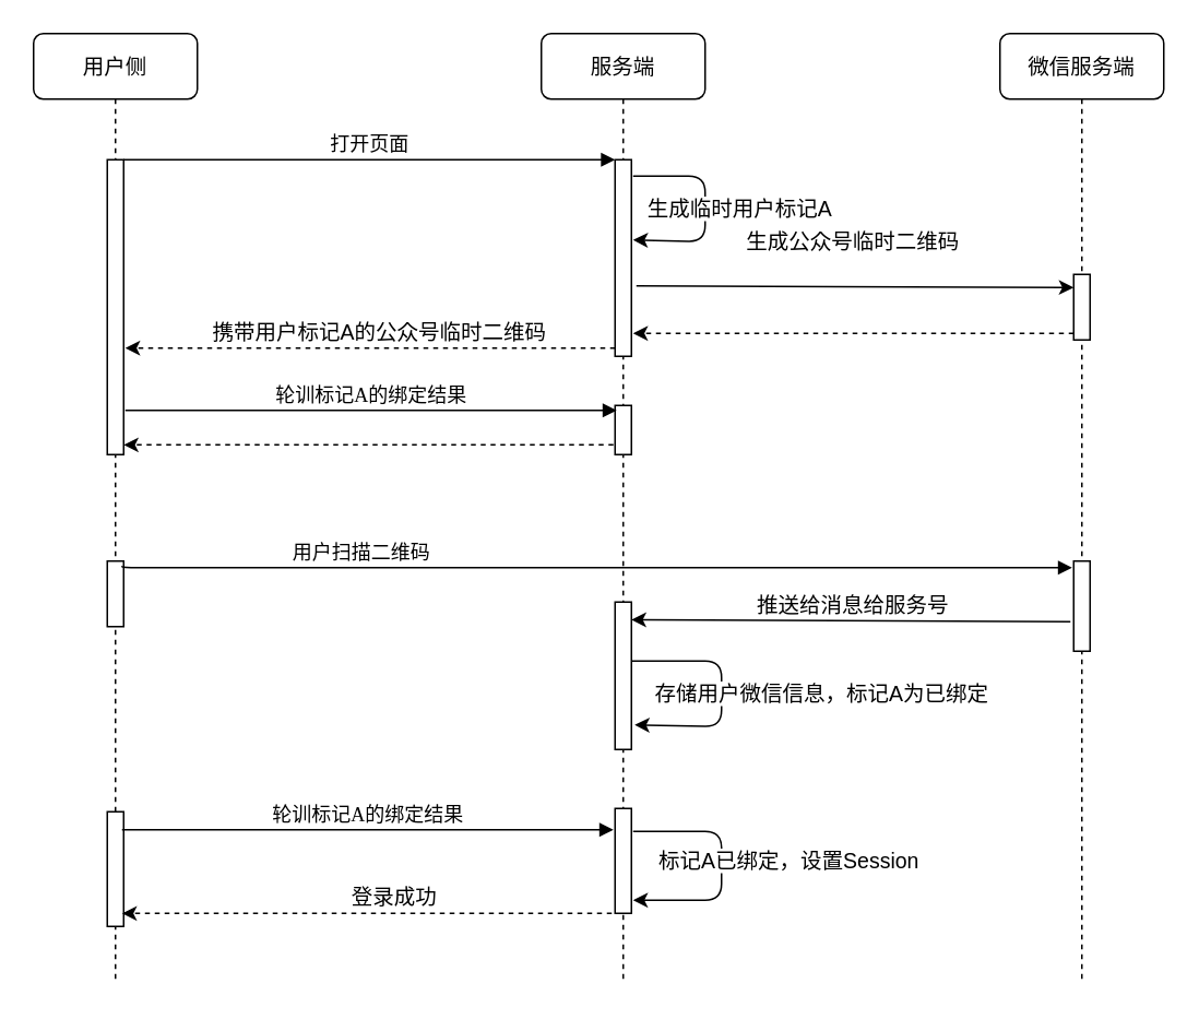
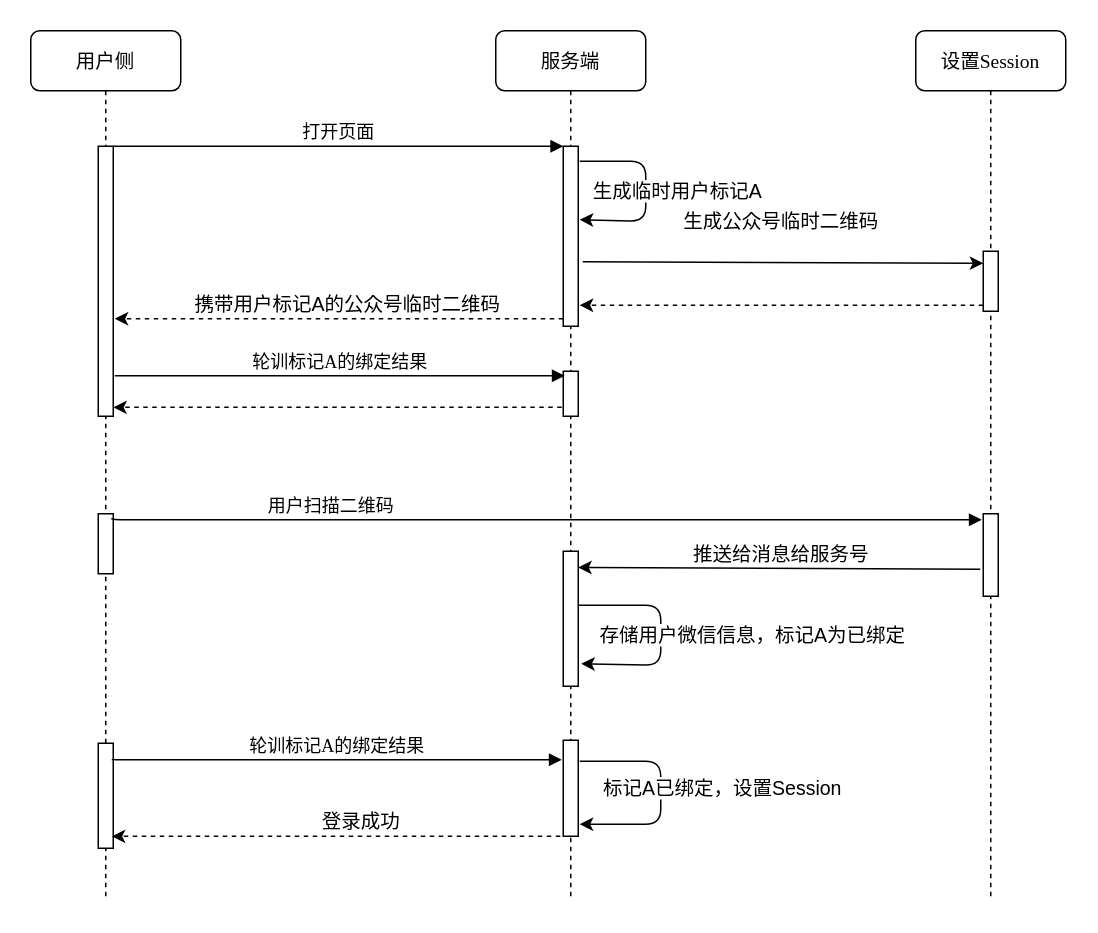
- <mxCell id="13" value="微信服务端" style="shape=umlLifeline;perimeter=lifelinePerimeter;whiteSpace=wrap;html=1;container=1;collapsible=0;recursiveResize=0;outlineConnect=0;rounded=1;shadow=0;comic=0;labelBackgroundColor=none;strokeWidth=1;fontFamily=Verdana;fontSize=13;align=center;" parent="1" vertex="1"><mxGeometry x="610" y="20" width="100" height="580" as="geometry" /></mxCell>
+ <mxCell id="13" value="设置Session" style="shape=umlLifeline;perimeter=lifelinePerimeter;whiteSpace=wrap;html=1;container=1;collapsible=0;recursiveResize=0;outlineConnect=0;rounded=1;shadow=0;comic=0;labelBackgroundColor=none;strokeWidth=1;fontFamily=Verdana;fontSize=13;align=center;" parent="1" vertex="1"><mxGeometry x="610" y="20" width="100" height="580" as="geometry" /></mxCell>
